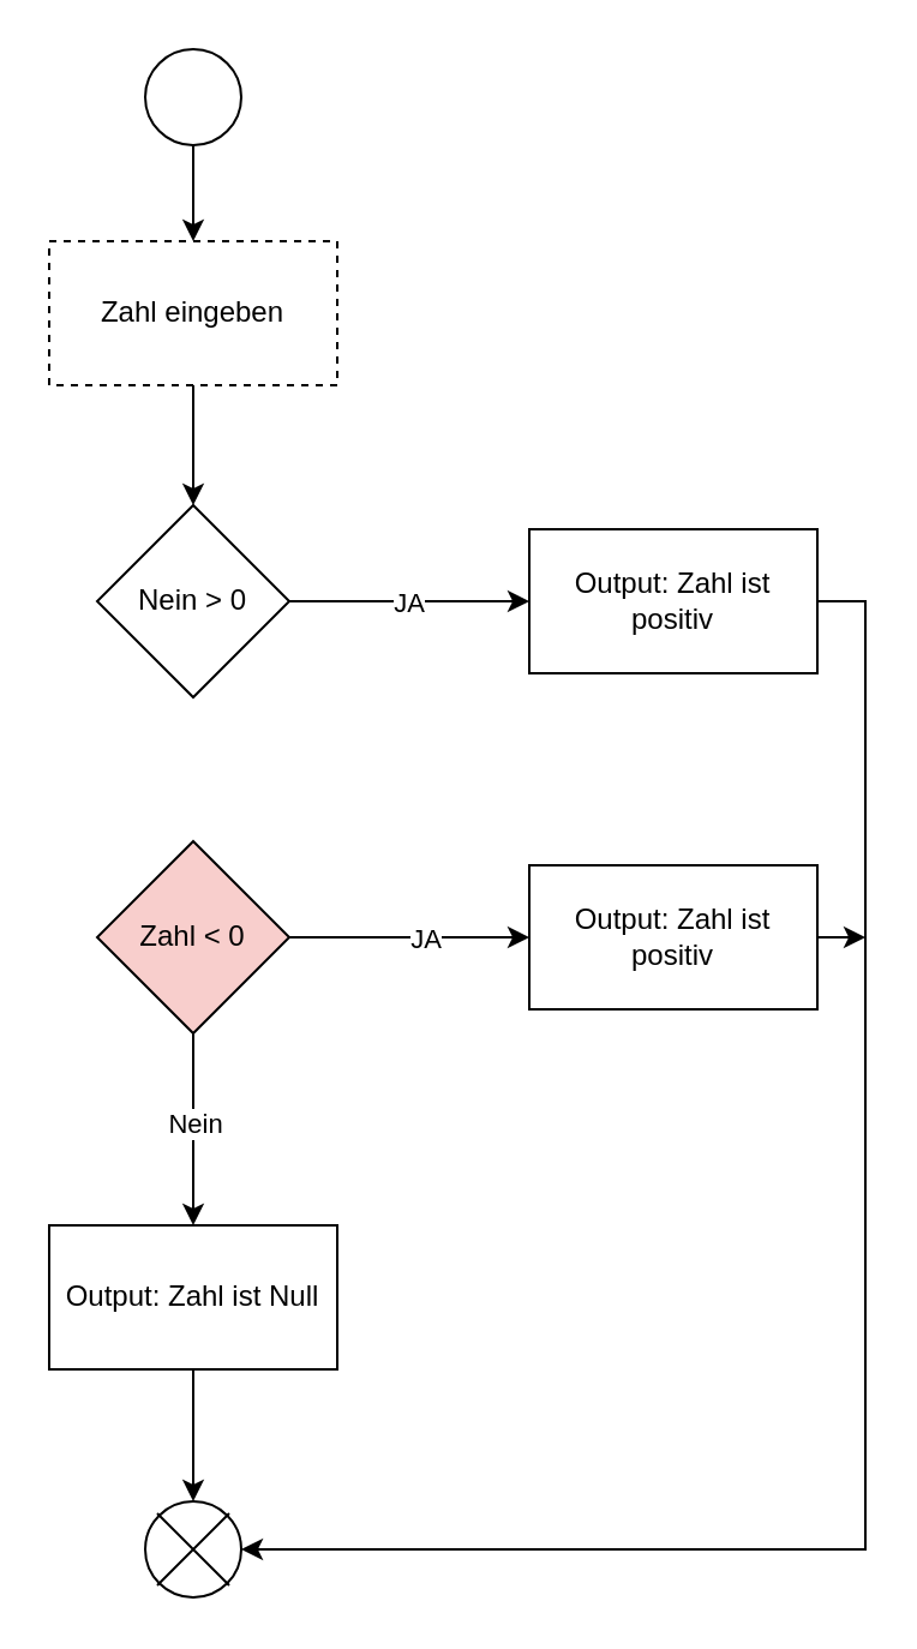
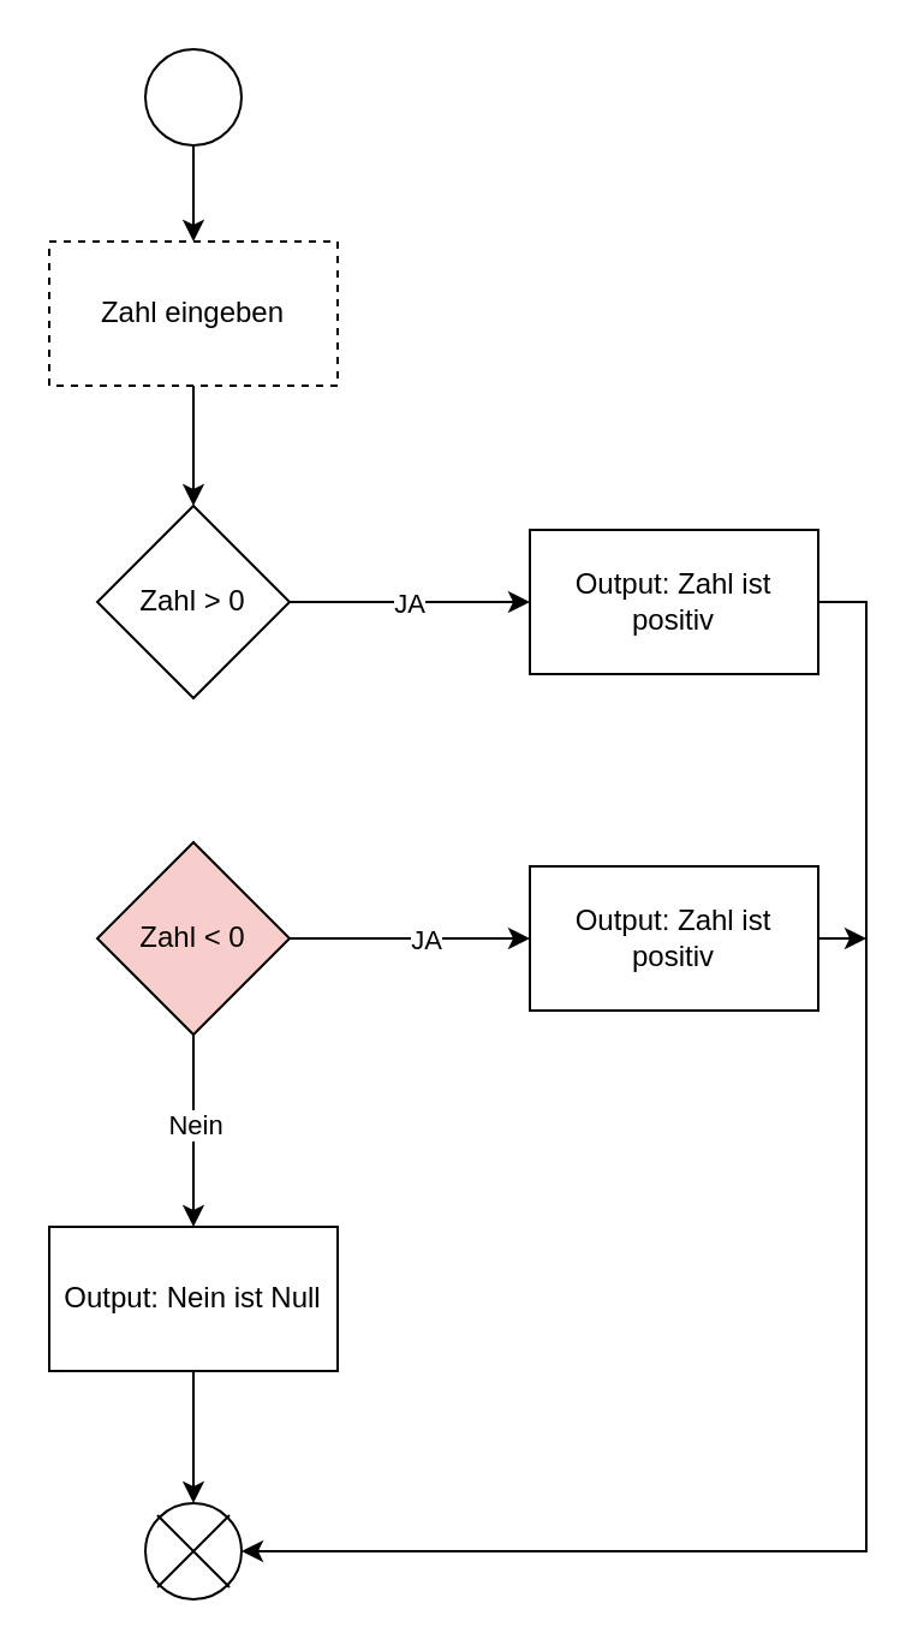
- <mxCell id="8" value="Nein &amp;gt; 0" style="rhombus;whiteSpace=wrap;html=1;" vertex="1" parent="1"><mxGeometry x="40" y="210" width="80" height="80" as="geometry" /></mxCell>
+ <mxCell id="8" value="Zahl &amp;gt; 0" style="rhombus;whiteSpace=wrap;html=1;" vertex="1" parent="1"><mxGeometry x="40" y="210" width="80" height="80" as="geometry" /></mxCell>
- <mxCell id="19" value="Output: Zahl ist Null" style="rounded=0;whiteSpace=wrap;html=1;" vertex="1" parent="1"><mxGeometry x="20" y="510" width="120" height="60" as="geometry" /></mxCell>
+ <mxCell id="19" value="Output: Nein ist Null" style="rounded=0;whiteSpace=wrap;html=1;" vertex="1" parent="1"><mxGeometry x="20" y="510" width="120" height="60" as="geometry" /></mxCell>
